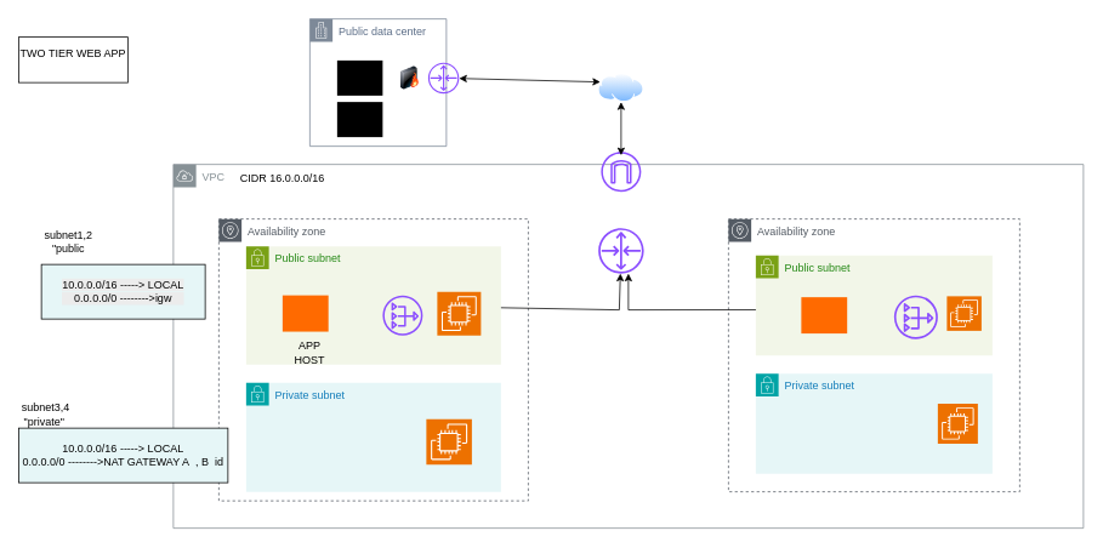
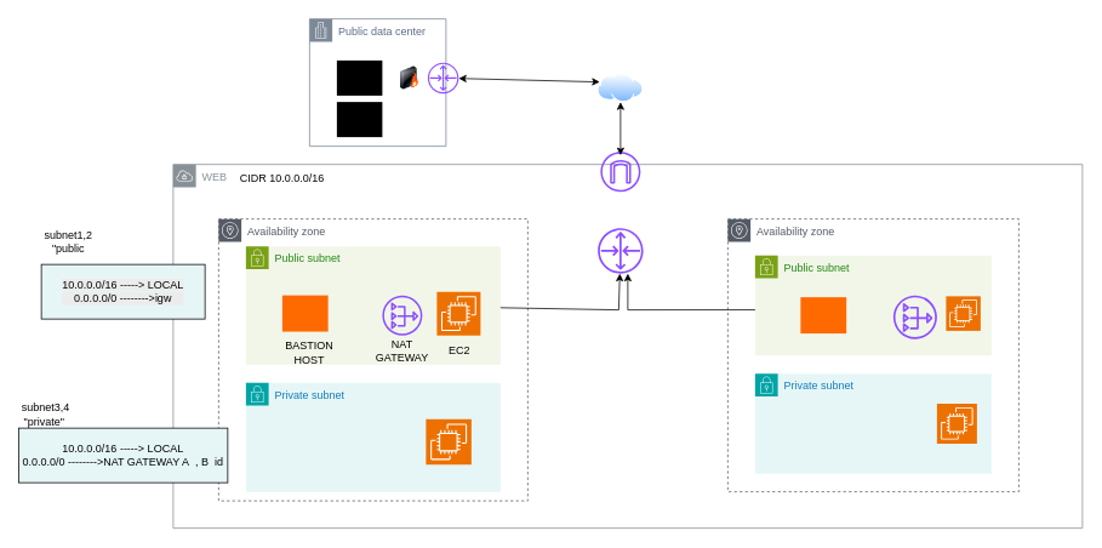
- <mxCell id="33" value="TWO TIER WEB APP&lt;div&gt;&lt;br&gt;&lt;/div&gt;" style="text;html=1;whiteSpace=wrap;strokeColor=#000000;fillColor=none;align=center;verticalAlign=middle;rounded=0;" vertex="1" parent="1"><mxGeometry x="20" y="40" width="120" height="50" as="geometry" /></mxCell>
- <mxCell id="2" value="VPC" style="sketch=0;outlineConnect=0;gradientColor=none;html=1;whiteSpace=wrap;fontSize=12;fontStyle=0;shape=mxgraph.aws4.group;grIcon=mxgraph.aws4.group_vpc;strokeColor=#879196;fillColor=none;verticalAlign=top;align=left;spacingLeft=30;fontColor=#879196;dashed=0;" vertex="1" parent="1"><mxGeometry x="190" y="180" width="1000" height="400" as="geometry" /></mxCell>
+ <mxCell id="2" value="WEB" style="sketch=0;outlineConnect=0;gradientColor=none;html=1;whiteSpace=wrap;fontSize=12;fontStyle=0;shape=mxgraph.aws4.group;grIcon=mxgraph.aws4.group_vpc;strokeColor=#879196;fillColor=none;verticalAlign=top;align=left;spacingLeft=30;fontColor=#879196;dashed=0;" vertex="1" parent="1"><mxGeometry x="190" y="180" width="1000" height="400" as="geometry" /></mxCell>
- <mxCell id="12" value="CIDR 16.0.0.0/16" style="text;html=1;whiteSpace=wrap;strokeColor=none;fillColor=none;align=center;verticalAlign=middle;rounded=0;" vertex="1" parent="1"><mxGeometry x="250" y="180" width="120" height="30" as="geometry" /></mxCell>
+ <mxCell id="12" value="CIDR 10.0.0.0/16" style="text;html=1;whiteSpace=wrap;strokeColor=none;fillColor=none;align=center;verticalAlign=middle;rounded=0;" vertex="1" parent="1"><mxGeometry x="250" y="180" width="120" height="30" as="geometry" /></mxCell>
+ <mxCell id="29" value="NAT GATEWAY" style="text;html=1;whiteSpace=wrap;strokeColor=none;fillColor=none;align=center;verticalAlign=middle;rounded=0;" vertex="1" parent="1"><mxGeometry x="412" y="370" width="60" height="30" as="geometry" /></mxCell>
+ <mxCell id="8" value="EC2" style="text;html=1;whiteSpace=wrap;strokeColor=none;fillColor=none;align=center;verticalAlign=middle;rounded=0;" vertex="1" parent="7"><mxGeometry x="210" y="105" width="50" height="20" as="geometry" /></mxCell>
- <mxCell id="32" value="APP HOST" style="text;html=1;whiteSpace=wrap;strokeColor=none;fillColor=none;align=center;verticalAlign=middle;rounded=0;" vertex="1" parent="1"><mxGeometry x="310" y="372" width="60" height="30" as="geometry" /></mxCell>
+ <mxCell id="32" value="BASTION HOST" style="text;html=1;whiteSpace=wrap;strokeColor=none;fillColor=none;align=center;verticalAlign=middle;rounded=0;" vertex="1" parent="1"><mxGeometry x="310" y="372" width="60" height="30" as="geometry" /></mxCell>
